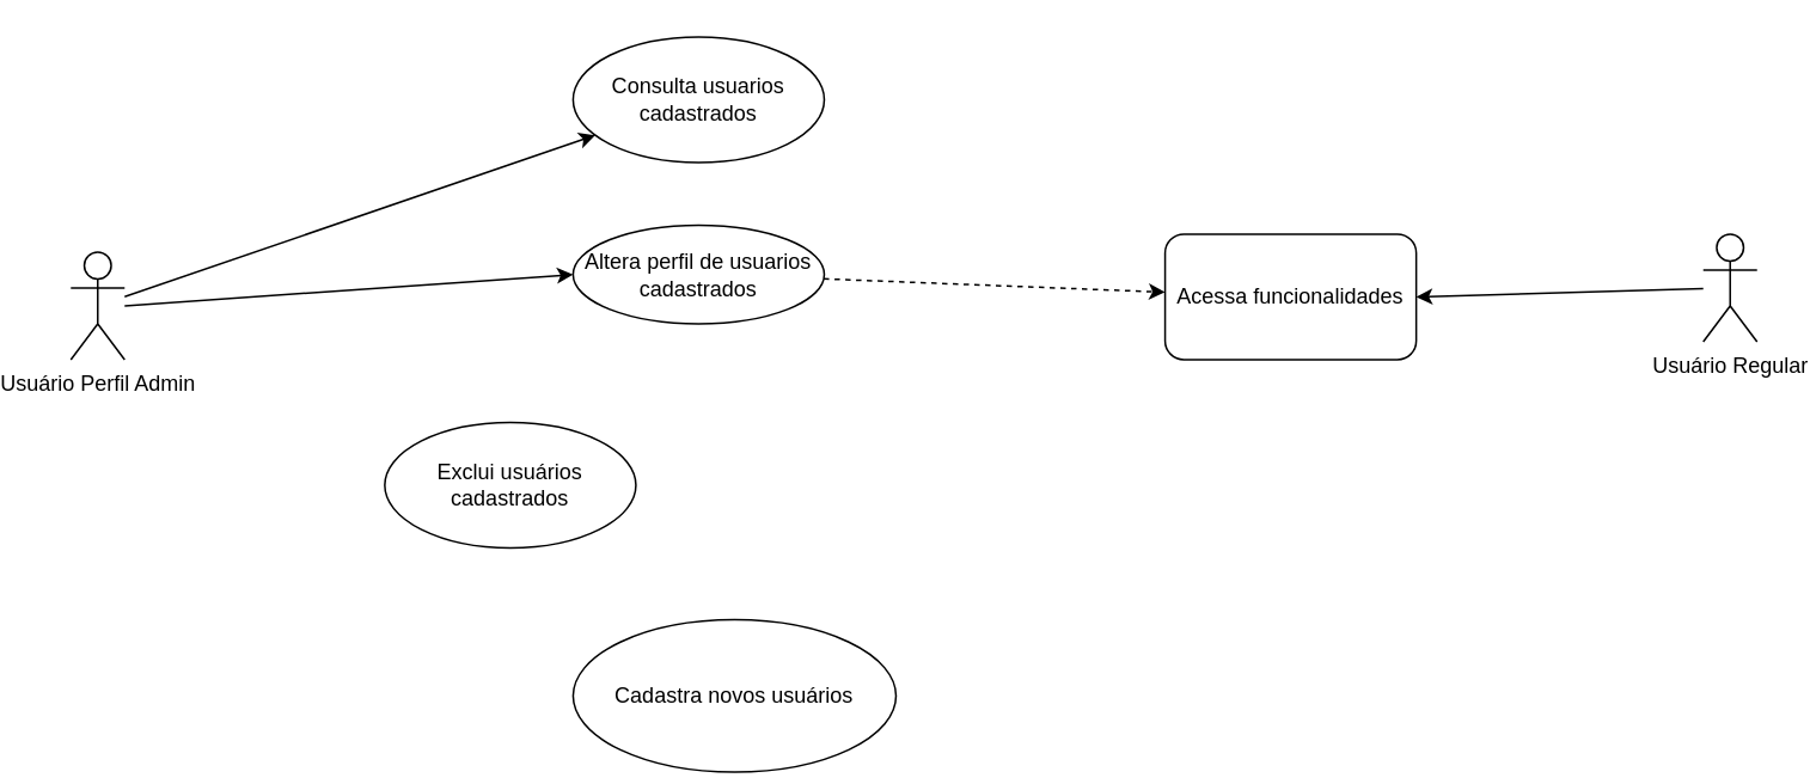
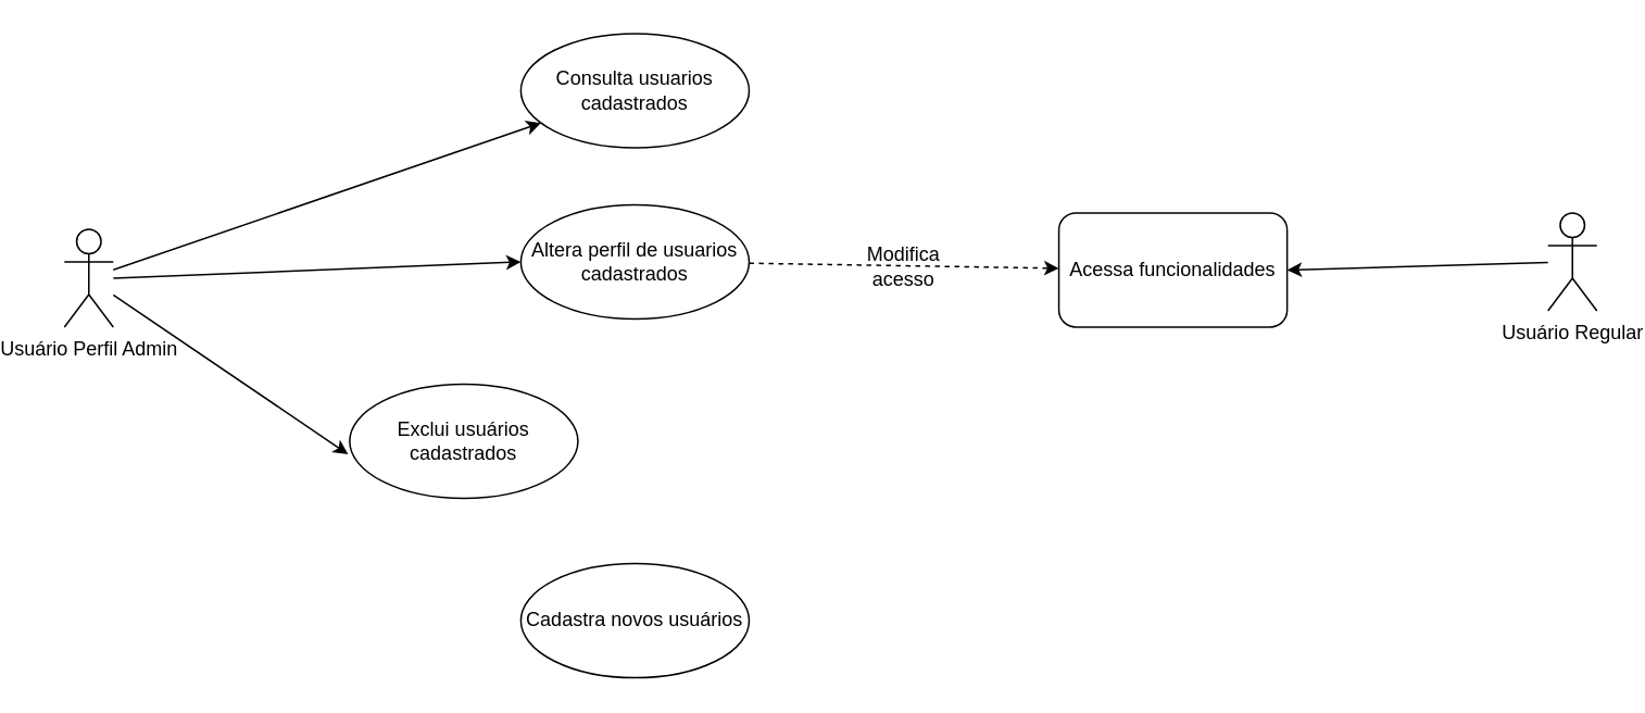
- <mxCell id="8" value="Altera perfil de usuarios cadastrados" style="ellipse;whiteSpace=wrap;html=1;" vertex="1" parent="1"><mxGeometry x="300" y="125" width="140" height="55" as="geometry" /></mxCell>
+ <mxCell id="8" value="Altera perfil de usuarios cadastrados" style="ellipse;whiteSpace=wrap;html=1;" vertex="1" parent="1"><mxGeometry x="300" y="125" width="140" height="70" as="geometry" /></mxCell>
+ <mxCell id="14" value="Modifica acesso" style="text;html=1;strokeColor=none;fillColor=none;align=center;verticalAlign=middle;whiteSpace=wrap;rounded=0;" vertex="1" parent="1"><mxGeometry x="500" y="145" width="70" height="35" as="geometry" /></mxCell>
+ <mxCell id="4" style="rounded=0;orthogonalLoop=1;jettySize=auto;html=1;entryX=-0.007;entryY=0.614;entryDx=0;entryDy=0;entryPerimeter=0;" edge="1" parent="1" source="5" target="9"><mxGeometry relative="1" as="geometry" /></mxCell>
- <mxCell id="10" value="Cadastra novos usuários" style="ellipse;whiteSpace=wrap;html=1;" vertex="1" parent="1"><mxGeometry x="300" y="345" width="180" height="85" as="geometry" /></mxCell>
+ <mxCell id="10" value="Cadastra novos usuários" style="ellipse;whiteSpace=wrap;html=1;" vertex="1" parent="1"><mxGeometry x="300" y="345" width="140" height="70" as="geometry" /></mxCell>
